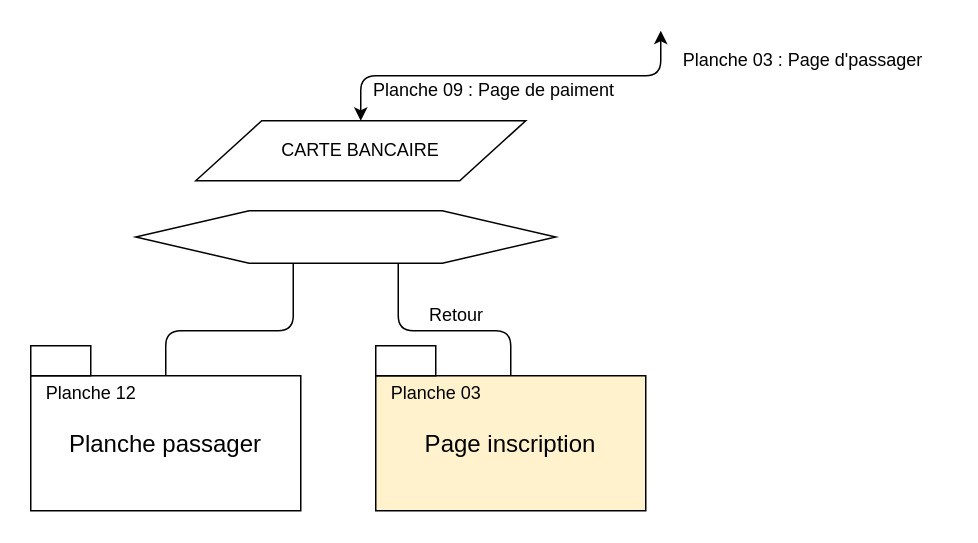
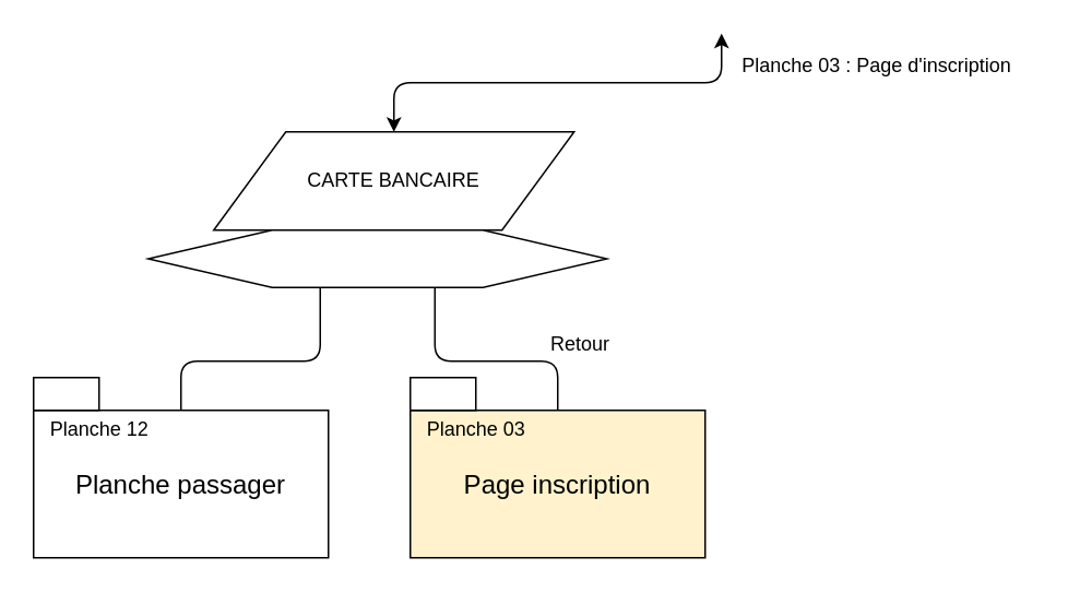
- <mxCell id="6" value="Planche 03 : Page d'passager" style="text;html=1;strokeColor=none;fillColor=none;align=center;verticalAlign=middle;whiteSpace=wrap;rounded=0;" vertex="1" parent="1"><mxGeometry x="440" y="30" width="190" height="20" as="geometry" /></mxCell>
+ <mxCell id="6" value="Planche 03 : Page d'inscription" style="text;html=1;strokeColor=none;fillColor=none;align=center;verticalAlign=middle;whiteSpace=wrap;rounded=0;" vertex="1" parent="1"><mxGeometry x="440" y="30" width="190" height="20" as="geometry" /></mxCell>
- <mxCell id="5" value="Planche 09 : Page de paiment" style="text;html=1;strokeColor=none;fillColor=none;align=center;verticalAlign=middle;whiteSpace=wrap;rounded=0;" vertex="1" parent="1"><mxGeometry x="234" y="50" width="190" height="20" as="geometry" /></mxCell>
- <mxCell id="2" value="CARTE BANCAIRE" style="shape=parallelogram;perimeter=parallelogramPerimeter;whiteSpace=wrap;html=1;" vertex="1" parent="1"><mxGeometry x="130" y="80" width="220" height="40" as="geometry" /></mxCell>
+ <mxCell id="2" value="CARTE BANCAIRE" style="shape=parallelogram;perimeter=parallelogramPerimeter;whiteSpace=wrap;html=1;" vertex="1" parent="1"><mxGeometry x="130" y="80" width="220" height="60" as="geometry" /></mxCell>
- <mxCell id="17" value="Retour" style="text;html=1;strokeColor=none;fillColor=none;align=center;verticalAlign=middle;whiteSpace=wrap;rounded=0;" vertex="1" parent="1"><mxGeometry x="269" y="200" width="70" height="20" as="geometry" /></mxCell>
+ <mxCell id="17" value="Retour" style="text;html=1;strokeColor=none;fillColor=none;align=center;verticalAlign=middle;whiteSpace=wrap;rounded=0;" vertex="1" parent="1"><mxGeometry x="319" y="200" width="70" height="20" as="geometry" /></mxCell>
